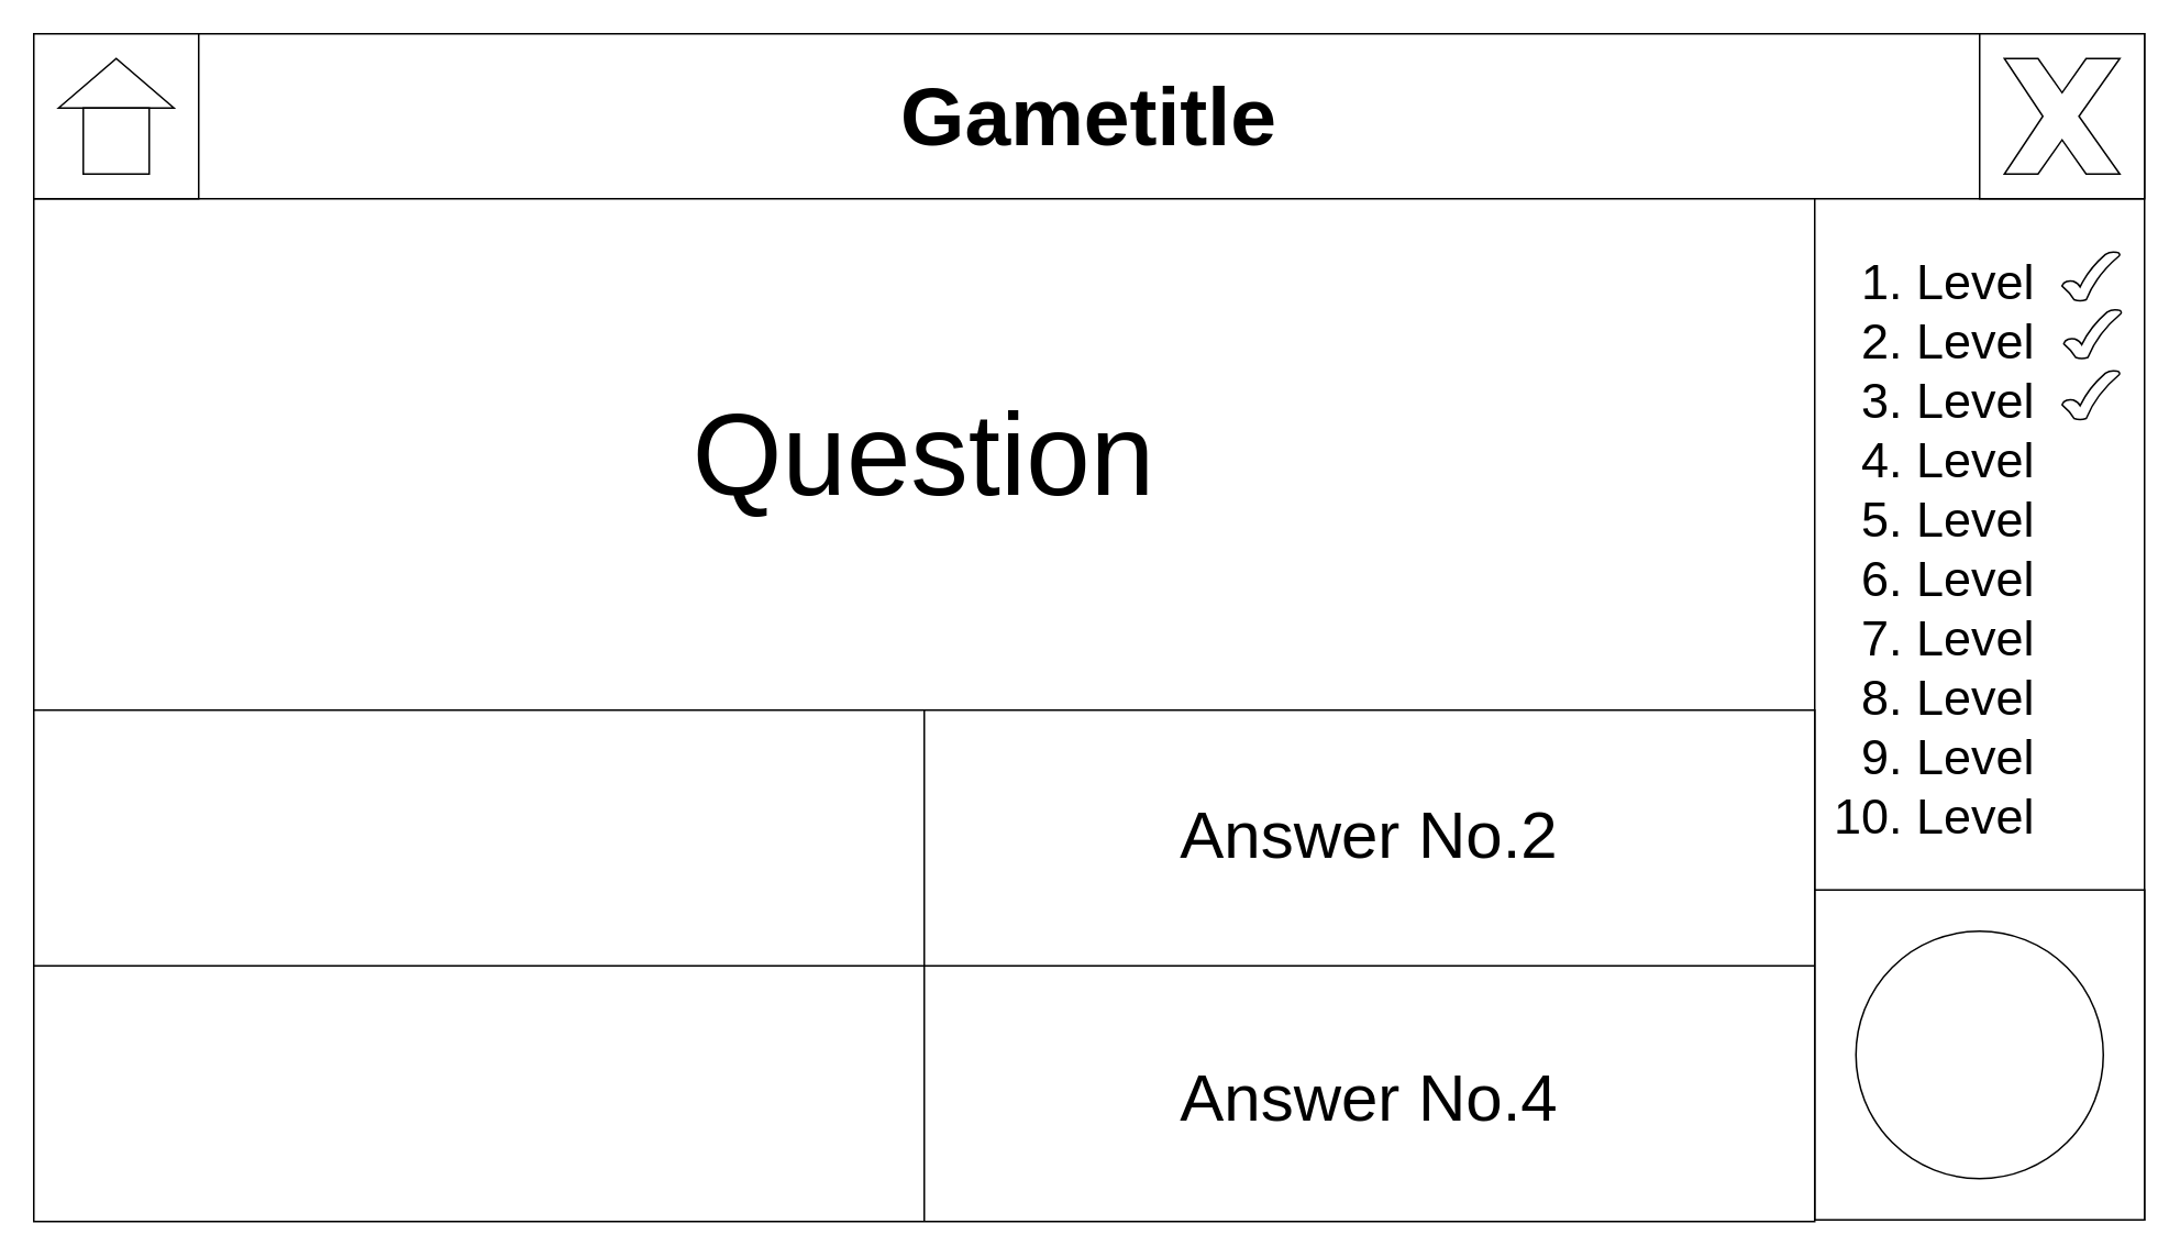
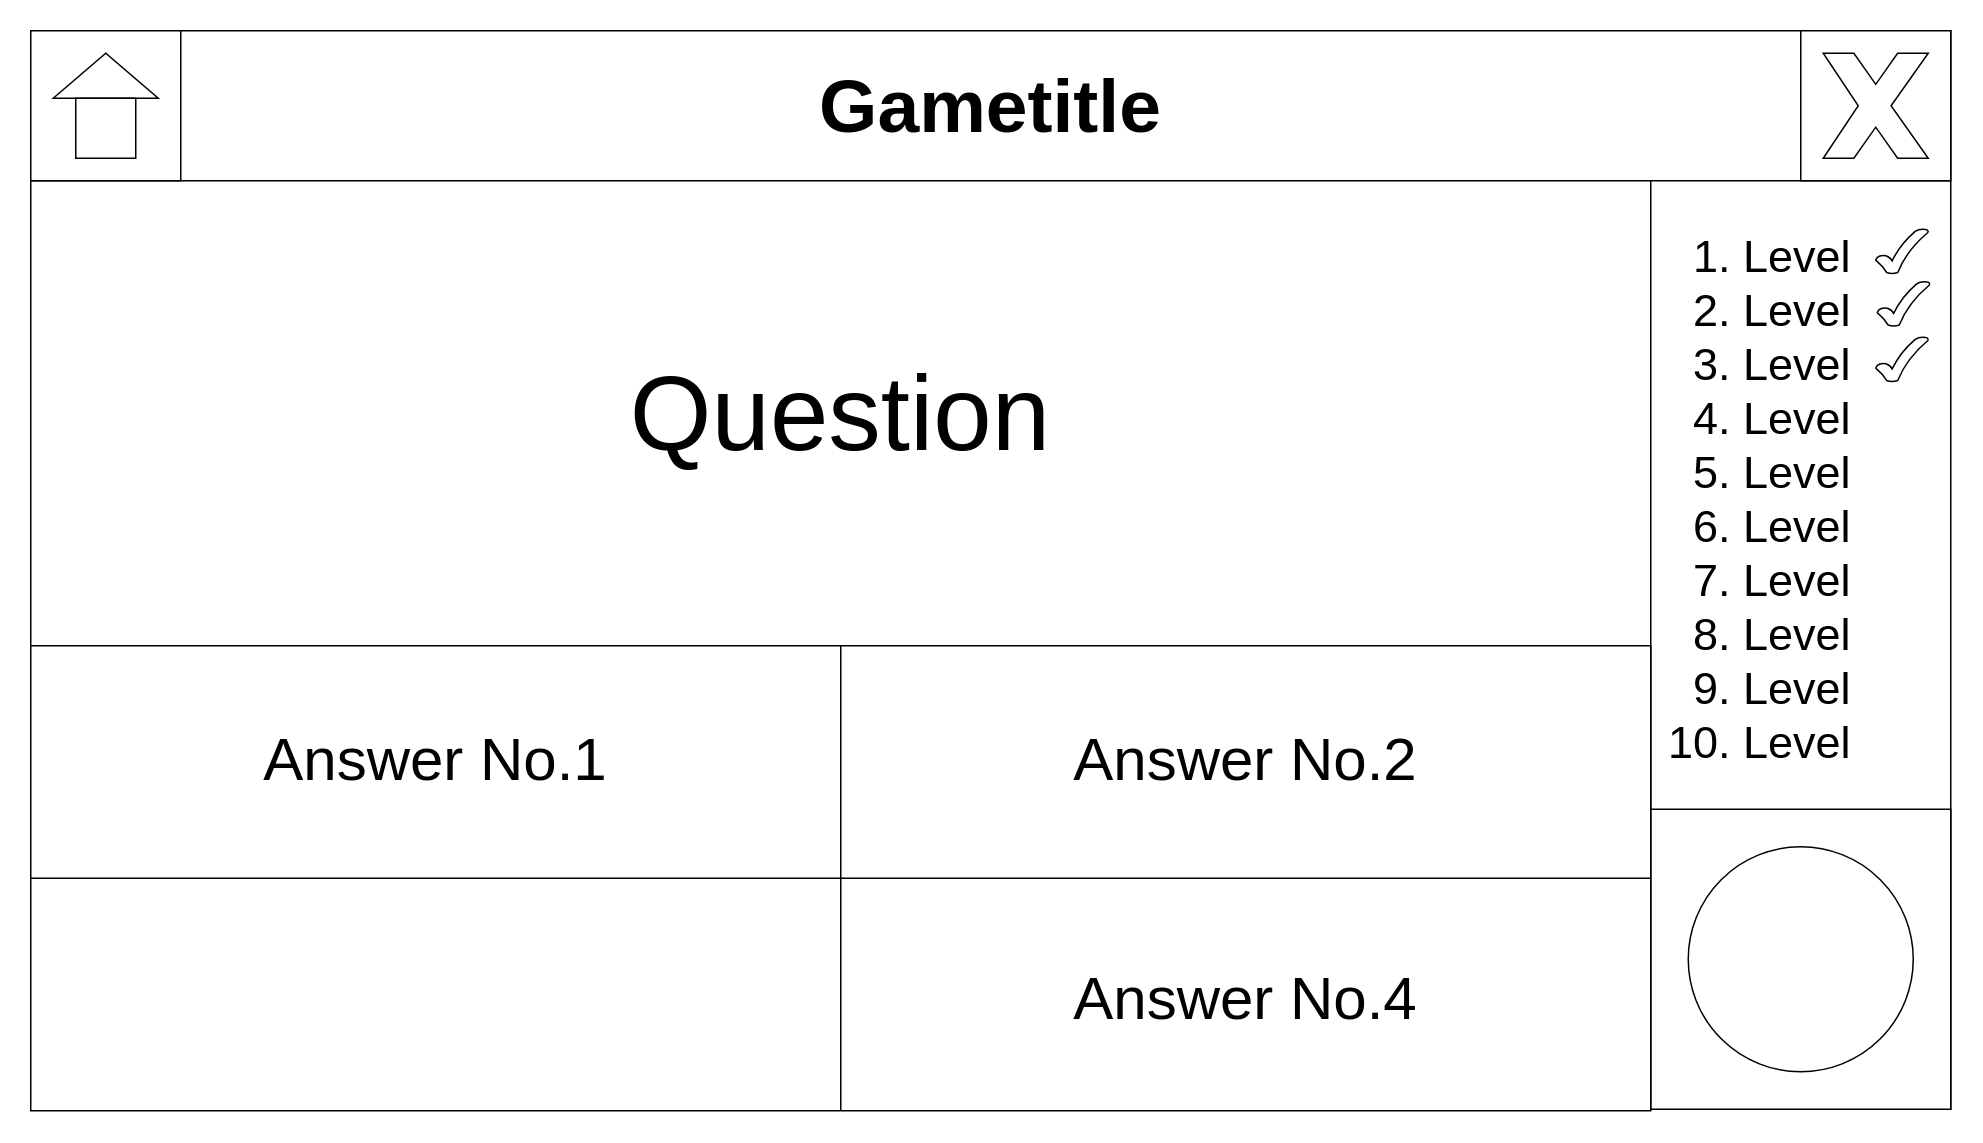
+ <mxCell id="18" value="&lt;font style=&quot;font-size: 40px&quot;&gt;Answer No.1&lt;/font&gt;" style="text;html=1;strokeColor=none;fillColor=none;align=center;verticalAlign=middle;whiteSpace=wrap;rounded=0;" vertex="1" parent="1"><mxGeometry x="20" y="430" width="540" height="150" as="geometry" /></mxCell>
